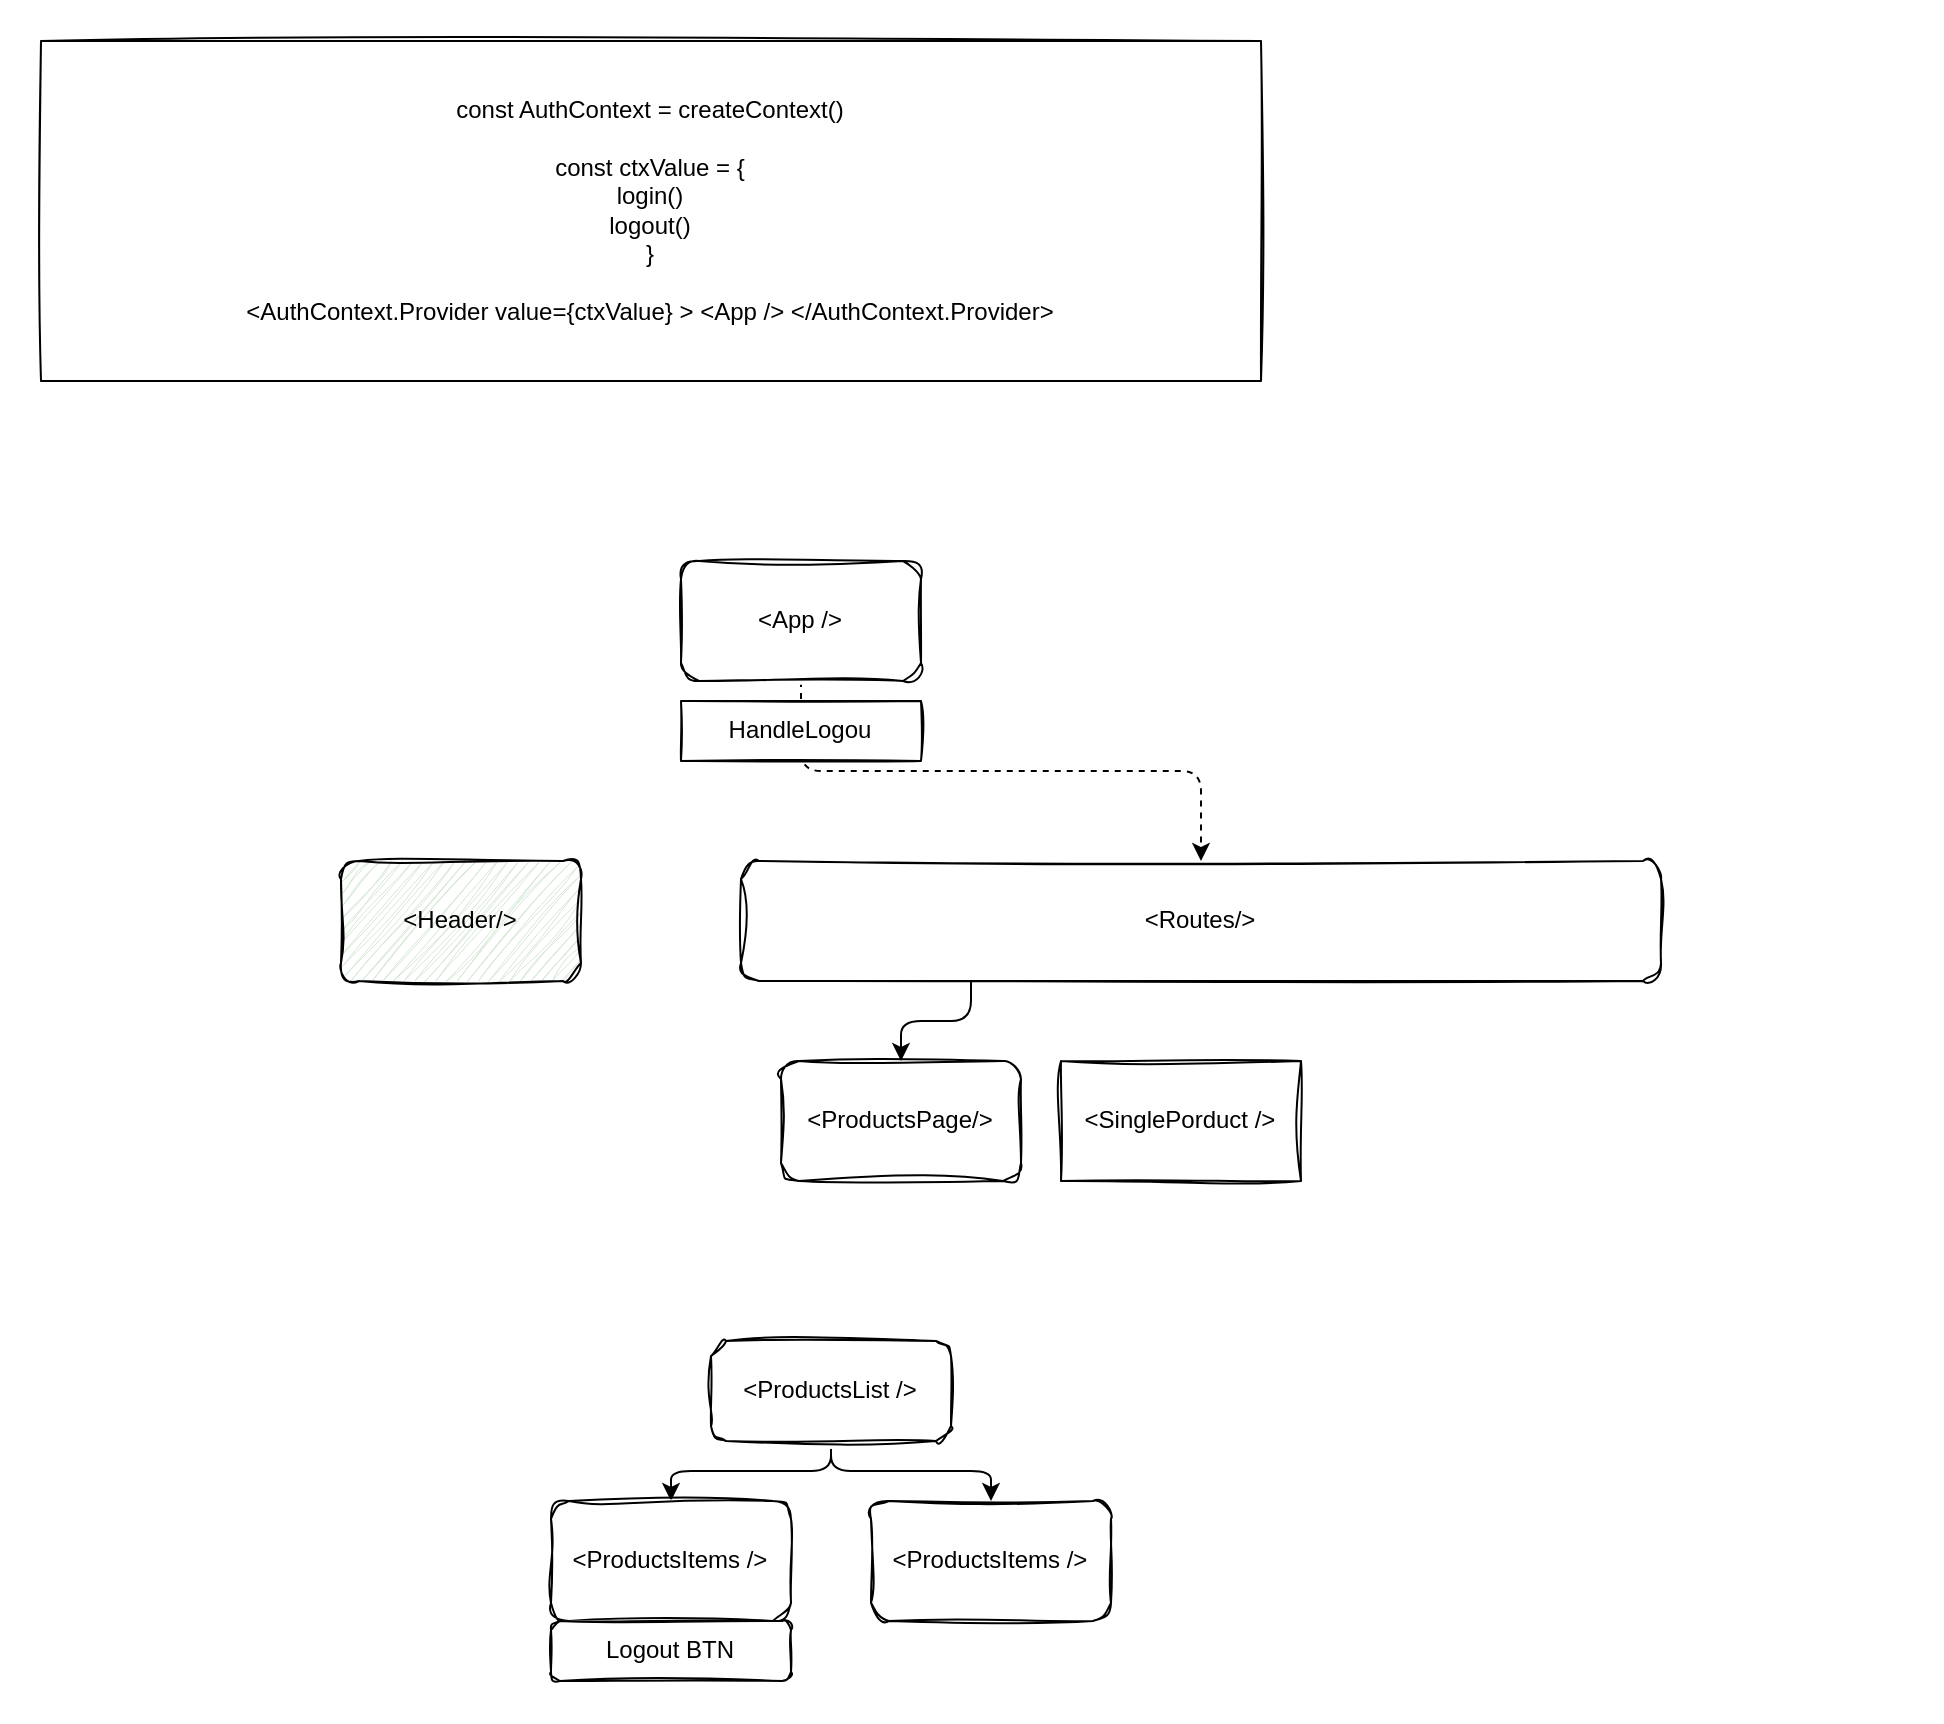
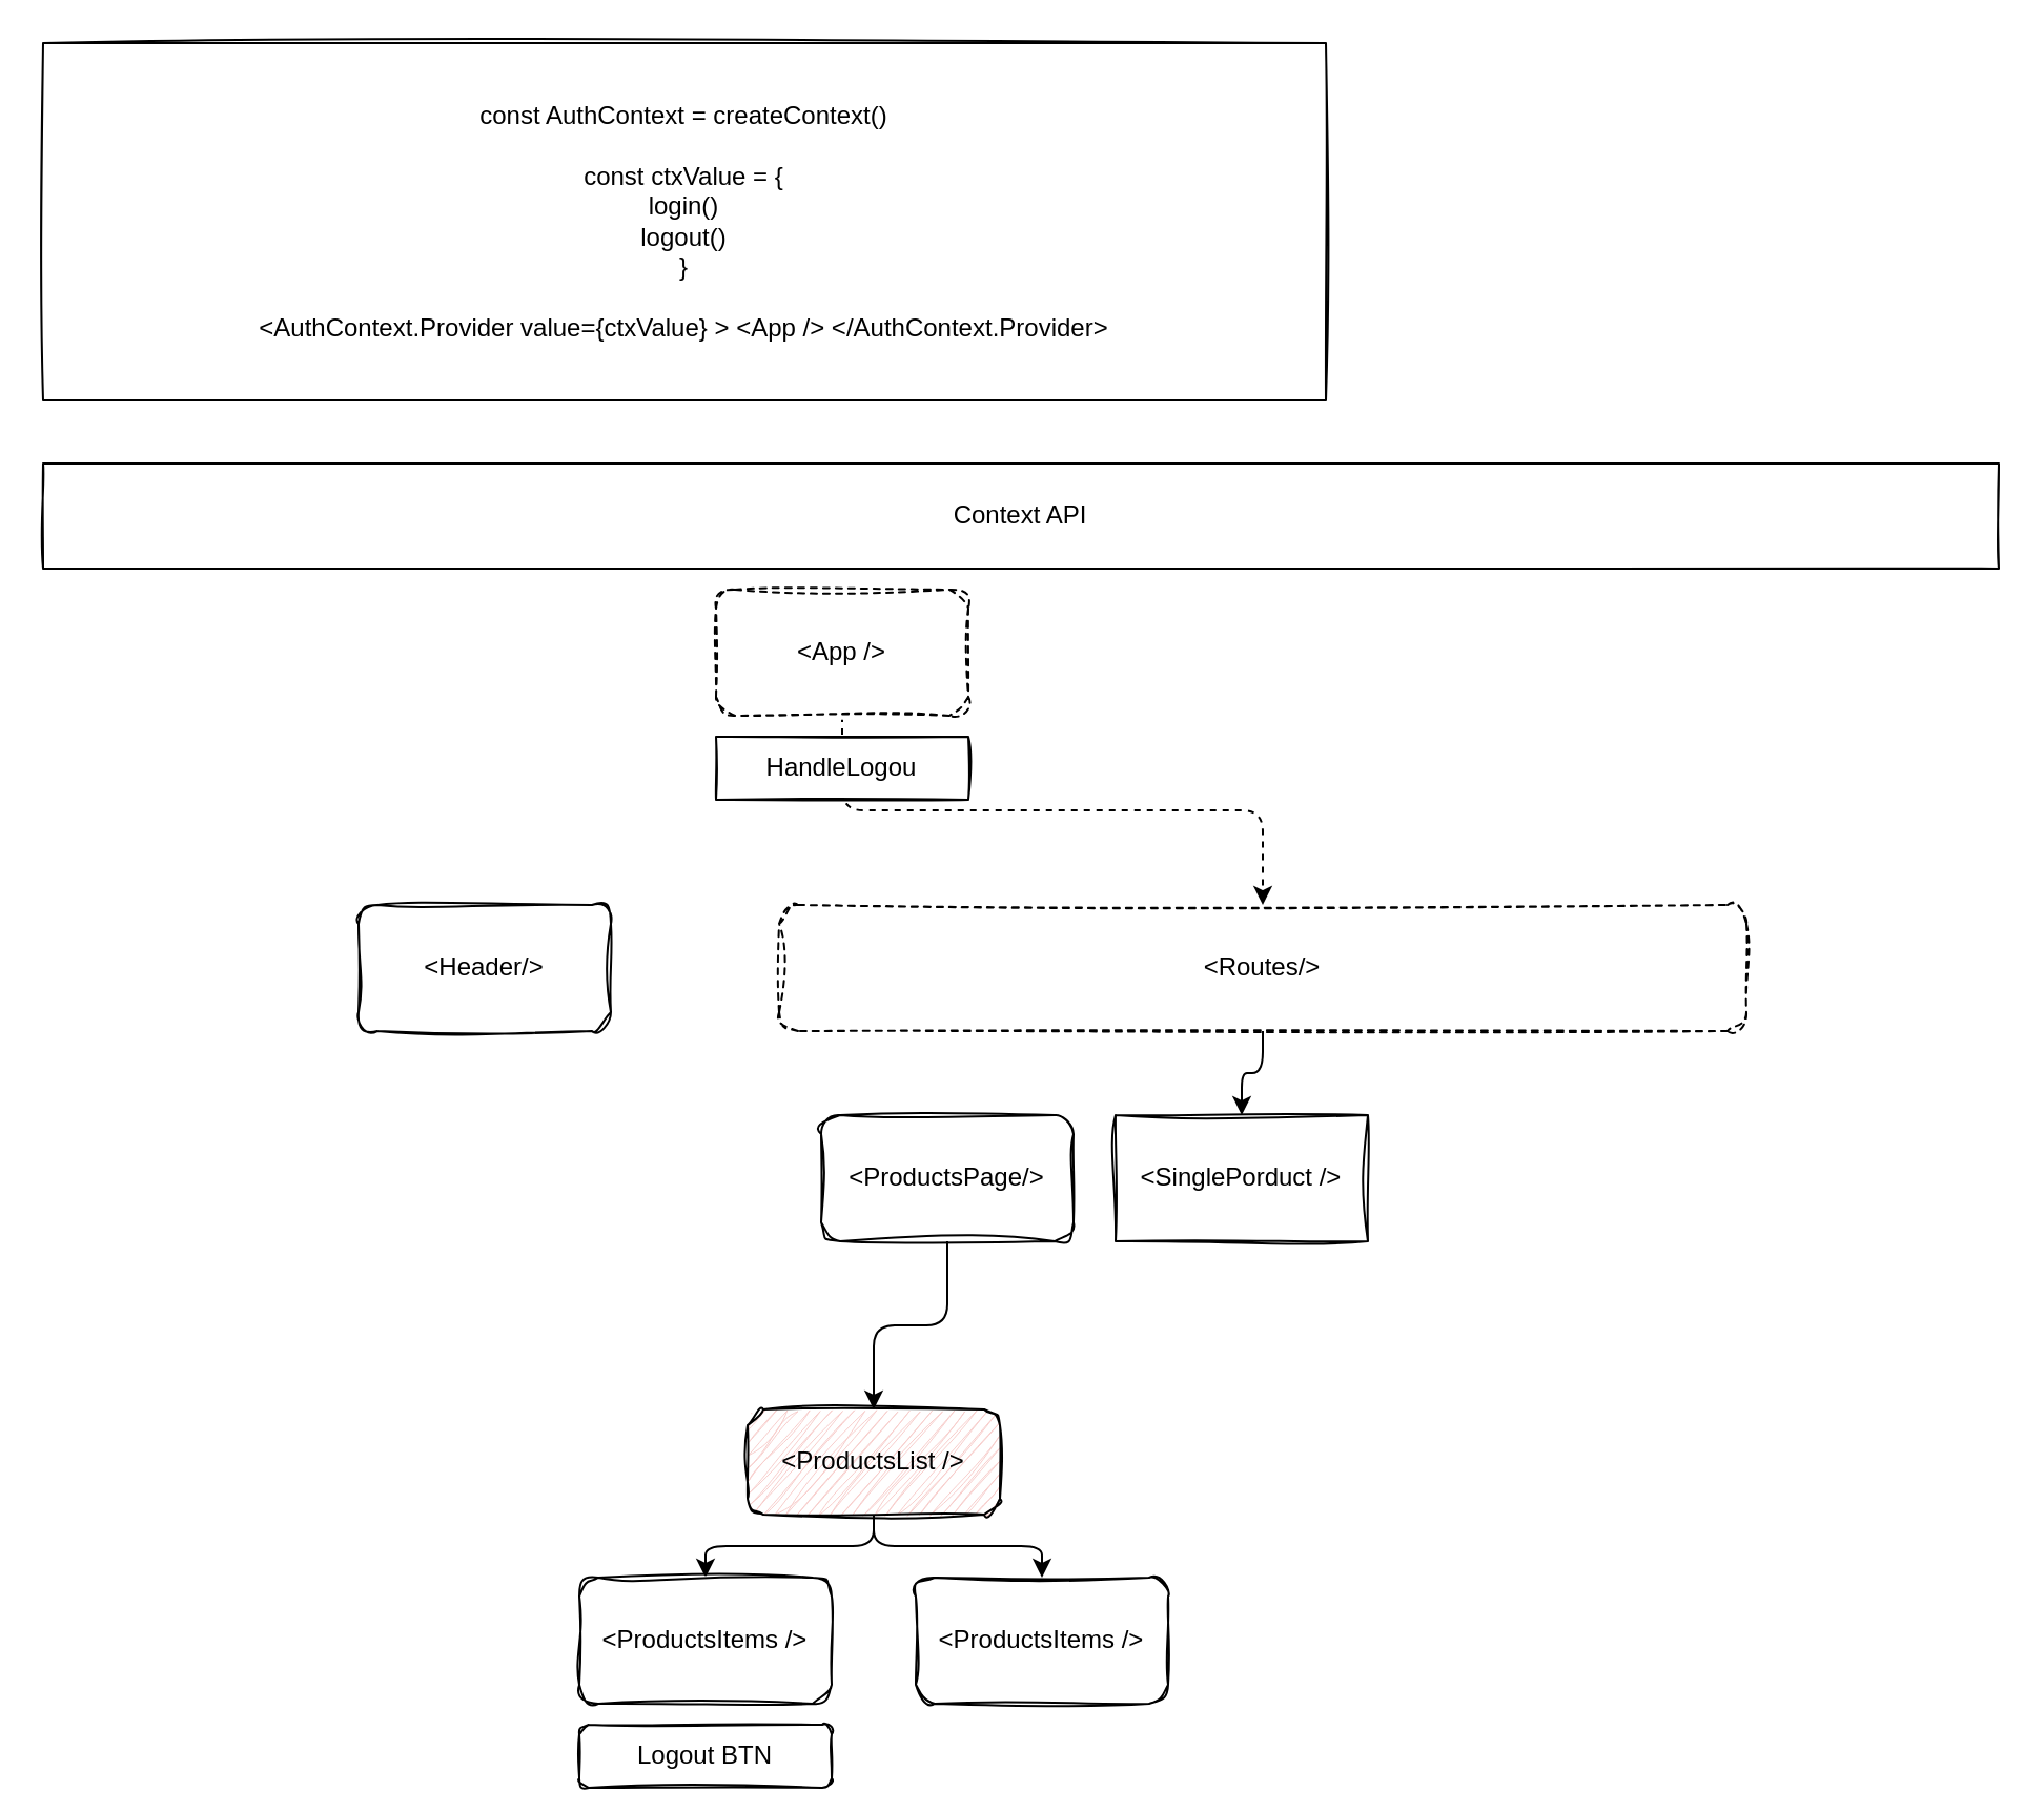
+ <mxCell id="2" value="Context API" style="rounded=0;whiteSpace=wrap;html=1;sketch=1;" vertex="1" parent="1"><mxGeometry x="20" y="220" width="930" height="50" as="geometry" /></mxCell>
- <mxCell id="4" value="&amp;lt;App /&amp;gt;" style="rounded=1;whiteSpace=wrap;html=1;sketch=1;curveFitting=1;jiggle=2;" vertex="1" parent="1"><mxGeometry x="340" y="280" width="120" height="60" as="geometry" /></mxCell>
+ <mxCell id="4" value="&amp;lt;App /&amp;gt;" style="rounded=1;whiteSpace=wrap;html=1;sketch=1;curveFitting=1;jiggle=2;dashed=1;" vertex="1" parent="1"><mxGeometry x="340" y="280" width="120" height="60" as="geometry" /></mxCell>
- <mxCell id="5" value="&amp;lt;Header/&amp;gt;" style="rounded=1;whiteSpace=wrap;html=1;sketch=1;curveFitting=1;jiggle=2;fillColor=#d5e8d4;" vertex="1" parent="1"><mxGeometry x="170" y="430" width="120" height="60" as="geometry" /></mxCell>
+ <mxCell id="5" value="&amp;lt;Header/&amp;gt;" style="rounded=1;whiteSpace=wrap;html=1;sketch=1;curveFitting=1;jiggle=2;" vertex="1" parent="1"><mxGeometry x="170" y="430" width="120" height="60" as="geometry" /></mxCell>
- <mxCell id="8" value="&amp;lt;Routes/&amp;gt;" style="rounded=1;whiteSpace=wrap;html=1;sketch=1;curveFitting=1;jiggle=2;" vertex="1" parent="1"><mxGeometry x="370" y="430" width="460" height="60" as="geometry" /></mxCell>
+ <mxCell id="8" value="&amp;lt;Routes/&amp;gt;" style="rounded=1;whiteSpace=wrap;html=1;sketch=1;curveFitting=1;jiggle=2;dashed=1;" vertex="1" parent="1"><mxGeometry x="370" y="430" width="460" height="60" as="geometry" /></mxCell>
+ <mxCell id="6" style="edgeStyle=orthogonalEdgeStyle;html=1;exitX=0.5;exitY=1;exitDx=0;exitDy=0;entryX=0.5;entryY=0;entryDx=0;entryDy=0;" edge="1" parent="1" source="8" target="11"><mxGeometry relative="1" as="geometry" /></mxCell>
- <mxCell id="7" style="edgeStyle=orthogonalEdgeStyle;html=1;exitX=0.25;exitY=1;exitDx=0;exitDy=0;" edge="1" parent="1" source="8" target="10"><mxGeometry relative="1" as="geometry" /></mxCell>
+ <mxCell id="9" style="edgeStyle=orthogonalEdgeStyle;html=1;entryX=0.5;entryY=0;entryDx=0;entryDy=0;" edge="1" parent="1" source="10" target="14"><mxGeometry relative="1" as="geometry" /></mxCell>
- <mxCell id="14" value="&amp;lt;ProductsList /&amp;gt;" style="rounded=1;whiteSpace=wrap;html=1;sketch=1;curveFitting=1;jiggle=2;" vertex="1" parent="1"><mxGeometry x="355" y="670" width="120" height="50" as="geometry" /></mxCell>
+ <mxCell id="14" value="&amp;lt;ProductsList /&amp;gt;" style="rounded=1;whiteSpace=wrap;html=1;sketch=1;curveFitting=1;jiggle=2;fillColor=#f8cecc;" vertex="1" parent="1"><mxGeometry x="355" y="670" width="120" height="50" as="geometry" /></mxCell>
- <mxCell id="19" value="Logout BTN" style="rounded=1;whiteSpace=wrap;html=1;sketch=1;" vertex="1" parent="1"><mxGeometry x="275" y="810" width="120" height="30" as="geometry" /></mxCell>
+ <mxCell id="19" value="Logout BTN" style="rounded=1;whiteSpace=wrap;html=1;sketch=1;" vertex="1" parent="1"><mxGeometry x="275" y="820" width="120" height="30" as="geometry" /></mxCell>
